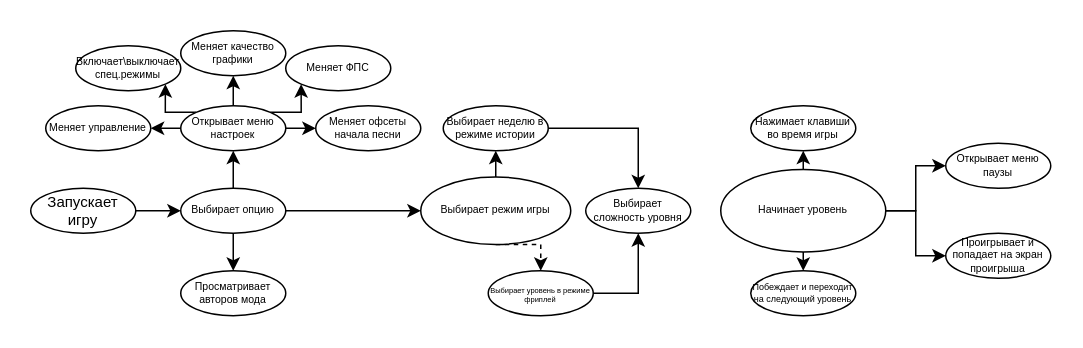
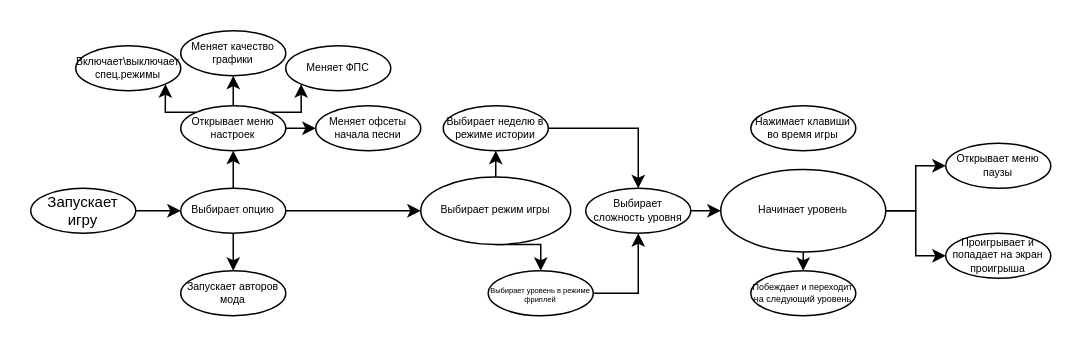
- <mxCell id="19" value="Меняет управление" style="ellipse;whiteSpace=wrap;html=1;fontSize=7;" vertex="1" parent="1"><mxGeometry x="30" y="70" width="70" height="30" as="geometry" /></mxCell>
- <mxCell id="12" style="edgeStyle=orthogonalEdgeStyle;rounded=0;orthogonalLoop=1;jettySize=auto;html=1;exitX=0;exitY=0.5;exitDx=0;exitDy=0;entryX=1;entryY=0.5;entryDx=0;entryDy=0;" edge="1" parent="1" source="17" target="19"><mxGeometry relative="1" as="geometry" /></mxCell>
- <mxCell id="30" style="edgeStyle=orthogonalEdgeStyle;rounded=0;orthogonalLoop=1;jettySize=auto;html=1;exitX=0.5;exitY=0;exitDx=0;exitDy=0;entryX=0.5;entryY=1;entryDx=0;entryDy=0;" edge="1" parent="1" source="33" target="34"><mxGeometry relative="1" as="geometry" /></mxCell>
+ <mxCell id="27" style="edgeStyle=orthogonalEdgeStyle;rounded=0;orthogonalLoop=1;jettySize=auto;html=1;exitX=1;exitY=0.5;exitDx=0;exitDy=0;entryX=0;entryY=0.5;entryDx=0;entryDy=0;" edge="1" parent="1" source="28" target="33"><mxGeometry relative="1" as="geometry" /></mxCell>
- <mxCell id="25" style="edgeStyle=orthogonalEdgeStyle;rounded=0;orthogonalLoop=1;jettySize=auto;html=1;exitX=0.5;exitY=1;exitDx=0;exitDy=0;entryX=0.5;entryY=0;entryDx=0;entryDy=0;dashed=1;" edge="1" parent="1" source="26" target="11"><mxGeometry relative="1" as="geometry" /></mxCell>
+ <mxCell id="25" style="edgeStyle=orthogonalEdgeStyle;rounded=0;orthogonalLoop=1;jettySize=auto;html=1;exitX=0.5;exitY=1;exitDx=0;exitDy=0;entryX=0.5;entryY=0;entryDx=0;entryDy=0;" edge="1" parent="1" source="26" target="11"><mxGeometry relative="1" as="geometry" /></mxCell>
- <mxCell id="18" value="Просматривает авторов мода" style="ellipse;whiteSpace=wrap;html=1;fontSize=7;" vertex="1" parent="1"><mxGeometry x="120" y="180" width="70" height="30" as="geometry" /></mxCell>
+ <mxCell id="18" value="Запускает авторов мода" style="ellipse;whiteSpace=wrap;html=1;fontSize=7;" vertex="1" parent="1"><mxGeometry x="120" y="180" width="70" height="30" as="geometry" /></mxCell>
